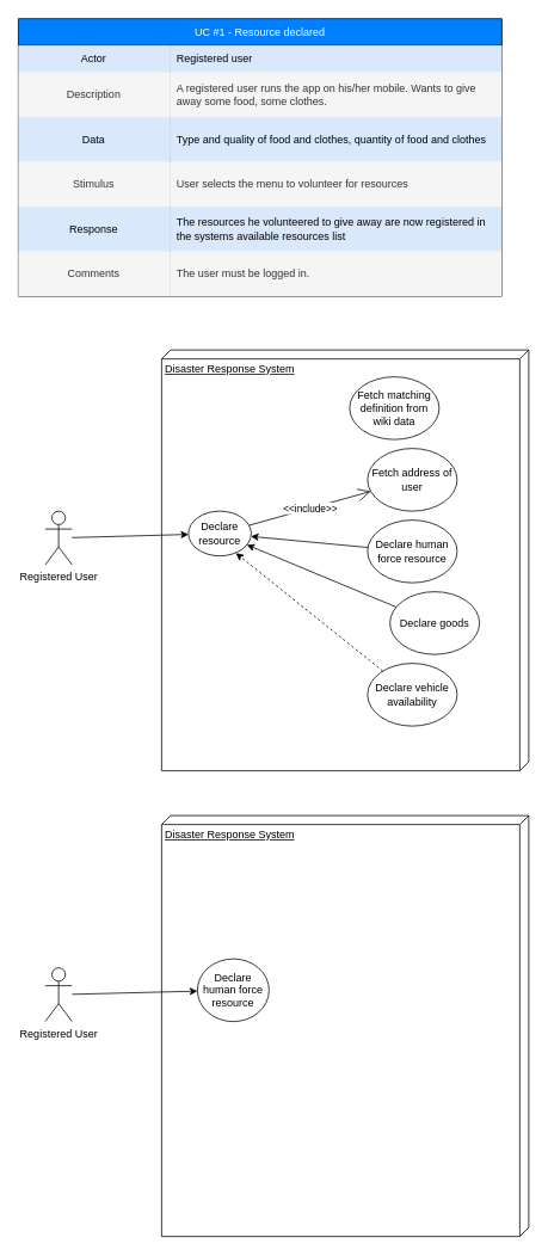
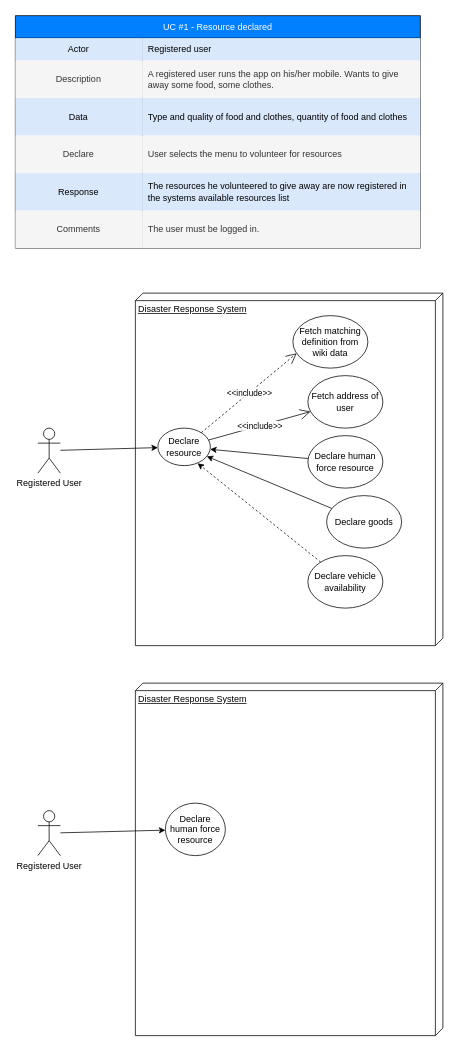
- <mxCell id="14" value="Stimulus" style="shape=partialRectangle;html=1;whiteSpace=wrap;connectable=0;fillColor=#f5f5f5;top=0;left=0;bottom=0;right=0;overflow=hidden;strokeColor=#666666;fontSize=12;fontColor=#333333;" vertex="1" parent="13"><mxGeometry width="169" height="50" as="geometry"><mxRectangle width="169" height="50" as="alternateBounds" /></mxGeometry></mxCell>
+ <mxCell id="14" value="Declare" style="shape=partialRectangle;html=1;whiteSpace=wrap;connectable=0;fillColor=#f5f5f5;top=0;left=0;bottom=0;right=0;overflow=hidden;strokeColor=#666666;fontSize=12;fontColor=#333333;" vertex="1" parent="13"><mxGeometry width="169" height="50" as="geometry"><mxRectangle width="169" height="50" as="alternateBounds" /></mxGeometry></mxCell>
+ <mxCell id="26" value="&amp;lt;&amp;lt;include&amp;gt;&amp;gt;" style="endArrow=open;endSize=12;dashed=1;html=1;rounded=0;entryX=0.05;entryY=0.718;entryDx=0;entryDy=0;entryPerimeter=0;" edge="1" parent="1" source="24" target="25"><mxGeometry width="160" relative="1" as="geometry"><mxPoint x="390" y="460" as="sourcePoint" /><mxPoint x="550" y="460" as="targetPoint" /></mxGeometry></mxCell>
